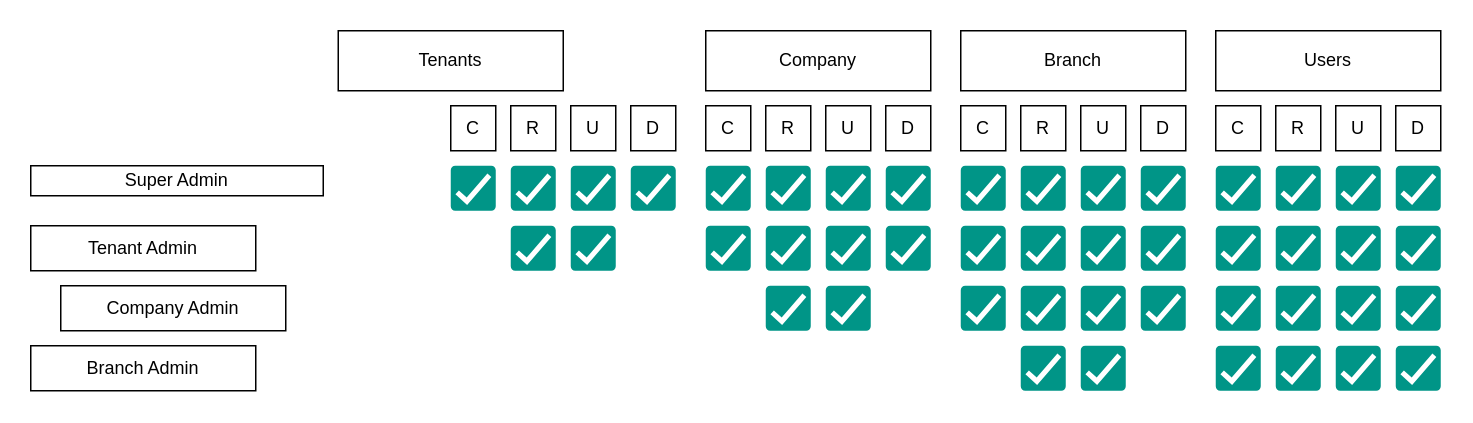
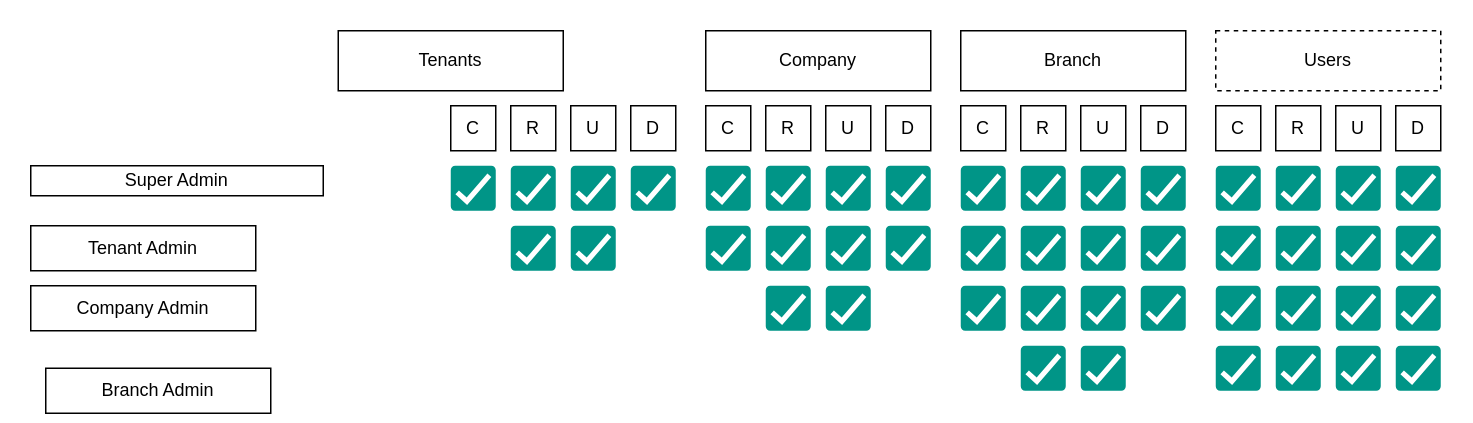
- <mxCell id="17" value="Users" style="rounded=0;whiteSpace=wrap;html=1;" parent="1" vertex="1"><mxGeometry x="810" y="20" width="150" height="40" as="geometry" /></mxCell>
+ <mxCell id="17" value="Users" style="rounded=0;whiteSpace=wrap;html=1;dashed=1;" parent="1" vertex="1"><mxGeometry x="810" y="20" width="150" height="40" as="geometry" /></mxCell>
- <mxCell id="64" value="Company Admin" style="rounded=0;whiteSpace=wrap;html=1;" parent="1" vertex="1"><mxGeometry x="40" y="190" width="150" height="30" as="geometry" /></mxCell>
+ <mxCell id="64" value="Company Admin" style="rounded=0;whiteSpace=wrap;html=1;" parent="1" vertex="1"><mxGeometry y="190" width="150" height="30" as="geometry" x="20" /></mxCell>
- <mxCell id="73" value="Branch Admin" style="rounded=0;whiteSpace=wrap;html=1;" parent="1" vertex="1"><mxGeometry y="230" width="150" height="30" as="geometry" x="20" /></mxCell>
+ <mxCell id="73" value="Branch Admin" style="rounded=0;whiteSpace=wrap;html=1;" parent="1" vertex="1"><mxGeometry x="30" y="245" width="150" height="30" as="geometry" /></mxCell>
